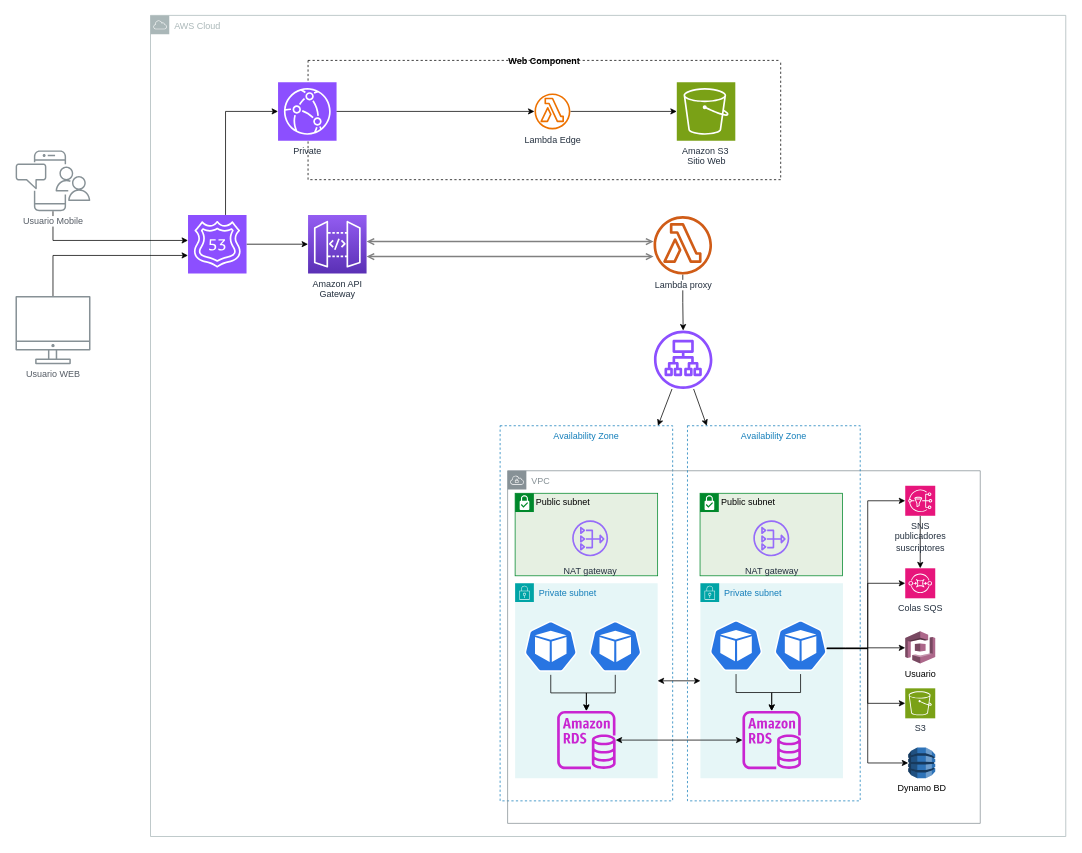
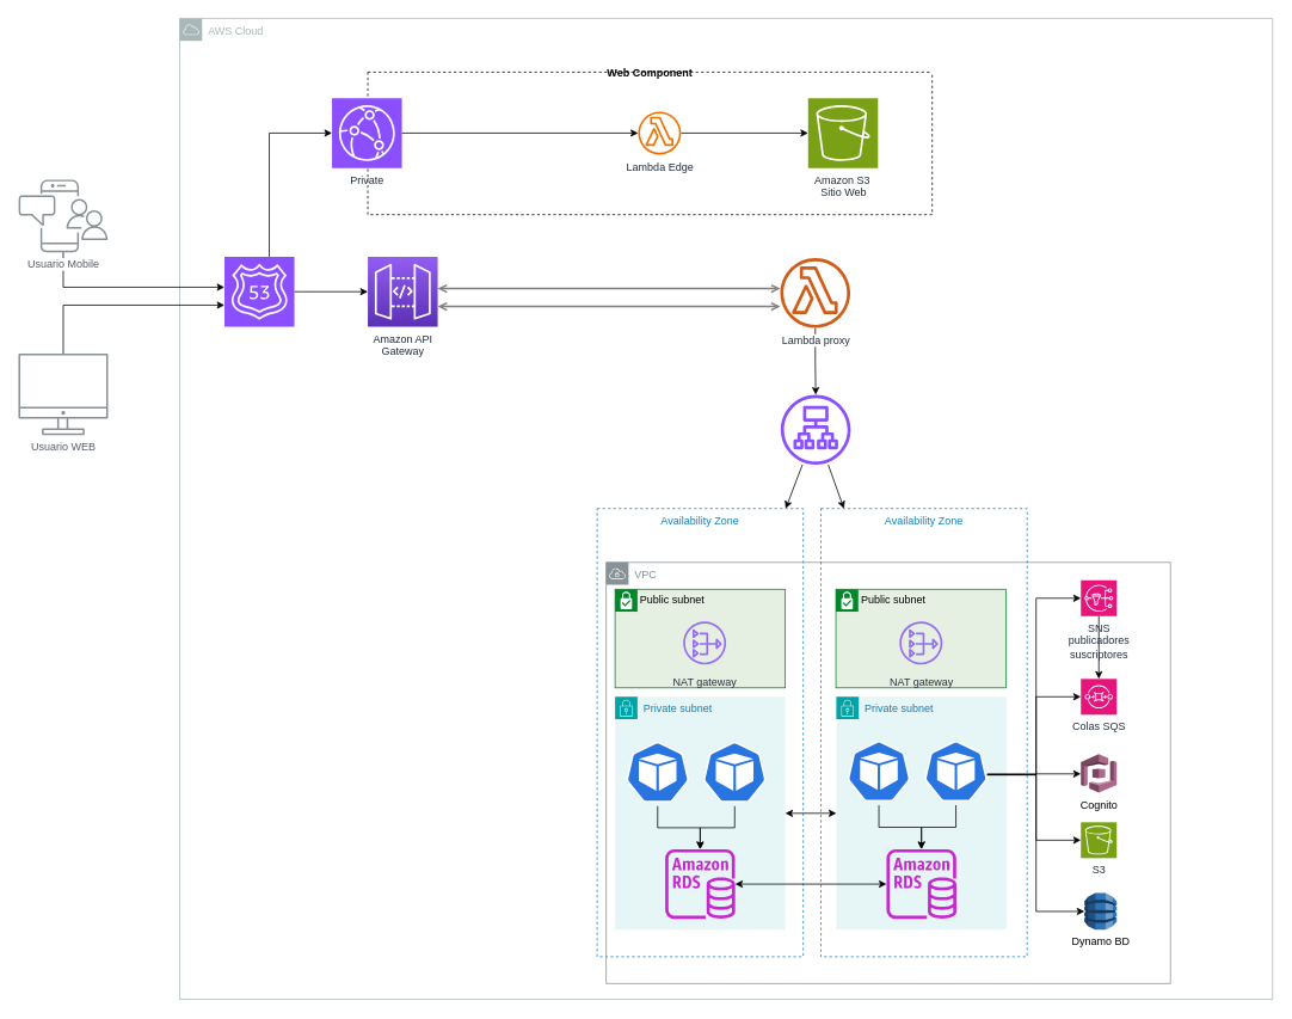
- <mxCell id="37" value="Usuario" style="outlineConnect=0;dashed=0;verticalLabelPosition=bottom;verticalAlign=top;align=center;html=1;shape=mxgraph.aws3.cognito;fillColor=#AD688B;gradientColor=none;" vertex="1" parent="1"><mxGeometry x="1206" y="841" width="40" height="43" as="geometry" /></mxCell>
+ <mxCell id="37" value="Cognito" style="outlineConnect=0;dashed=0;verticalLabelPosition=bottom;verticalAlign=top;align=center;html=1;shape=mxgraph.aws3.cognito;fillColor=#AD688B;gradientColor=none;" vertex="1" parent="1"><mxGeometry x="1206" y="841" width="40" height="43" as="geometry" /></mxCell>
